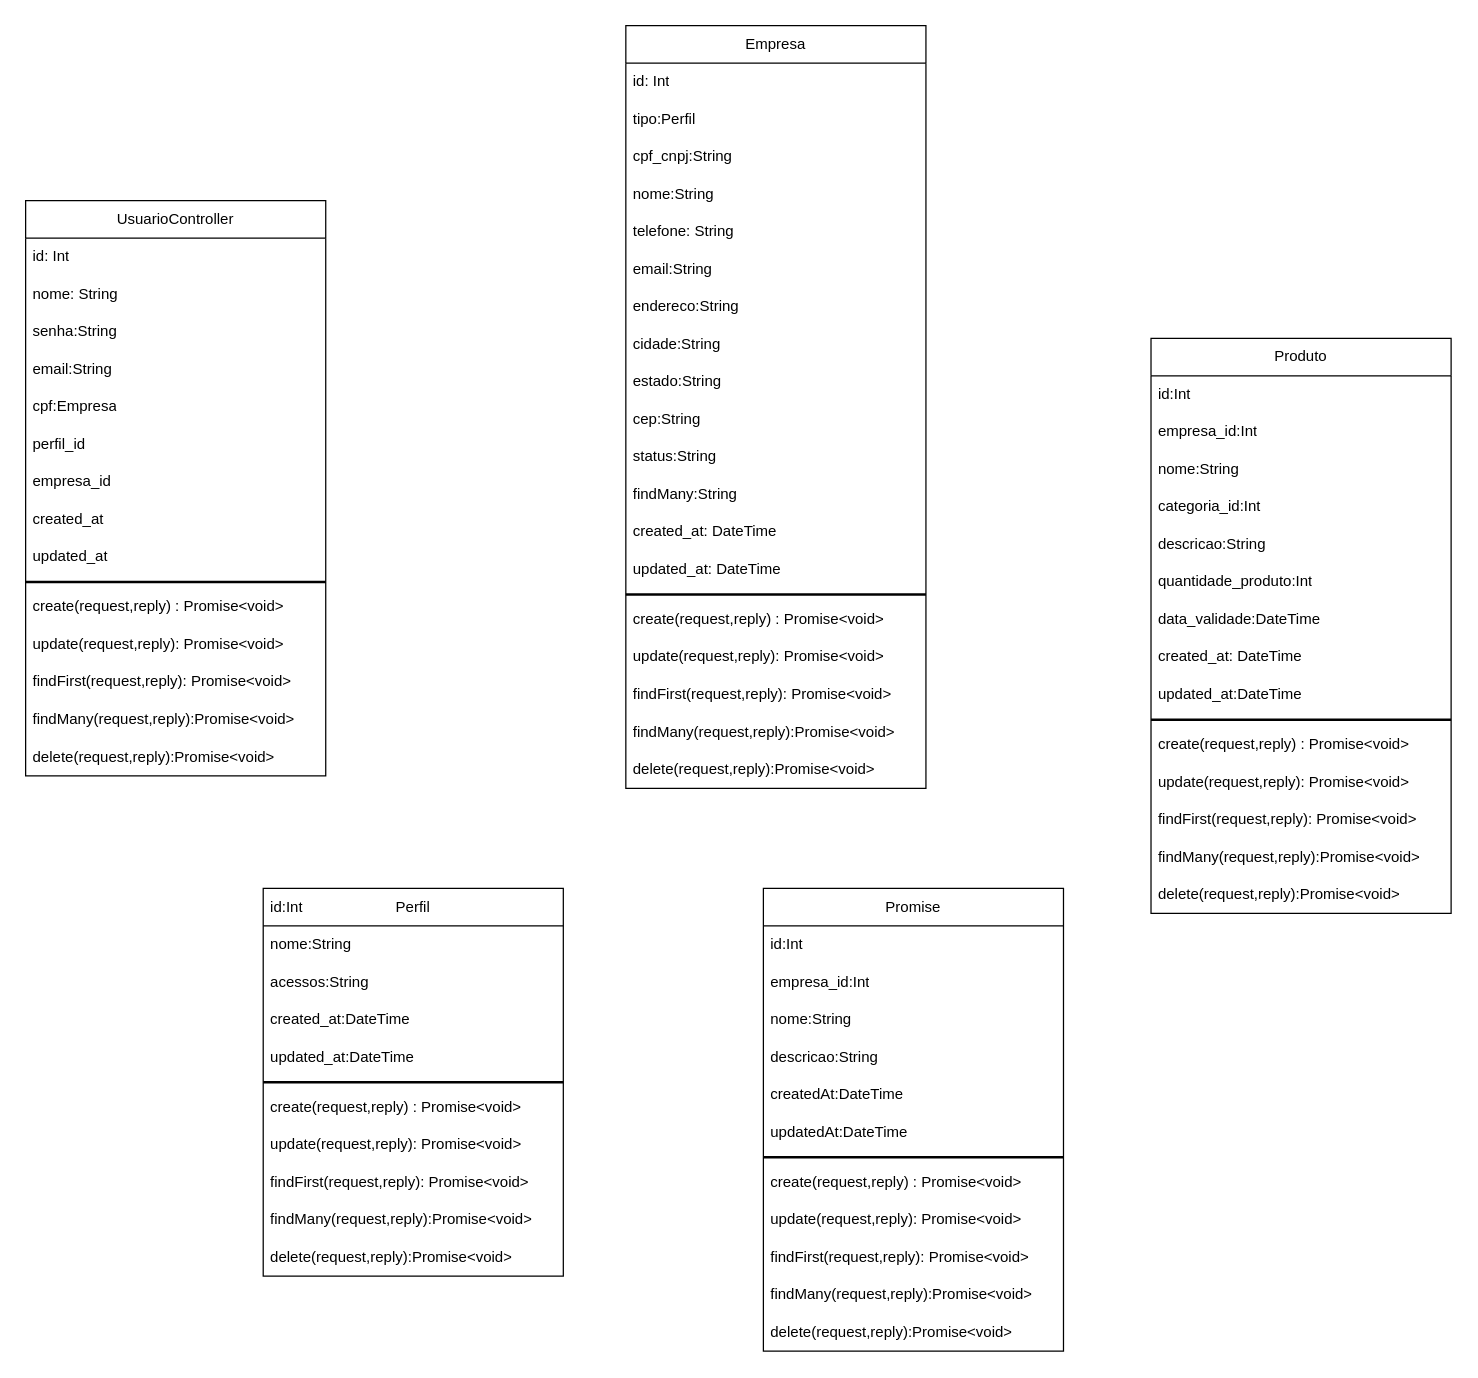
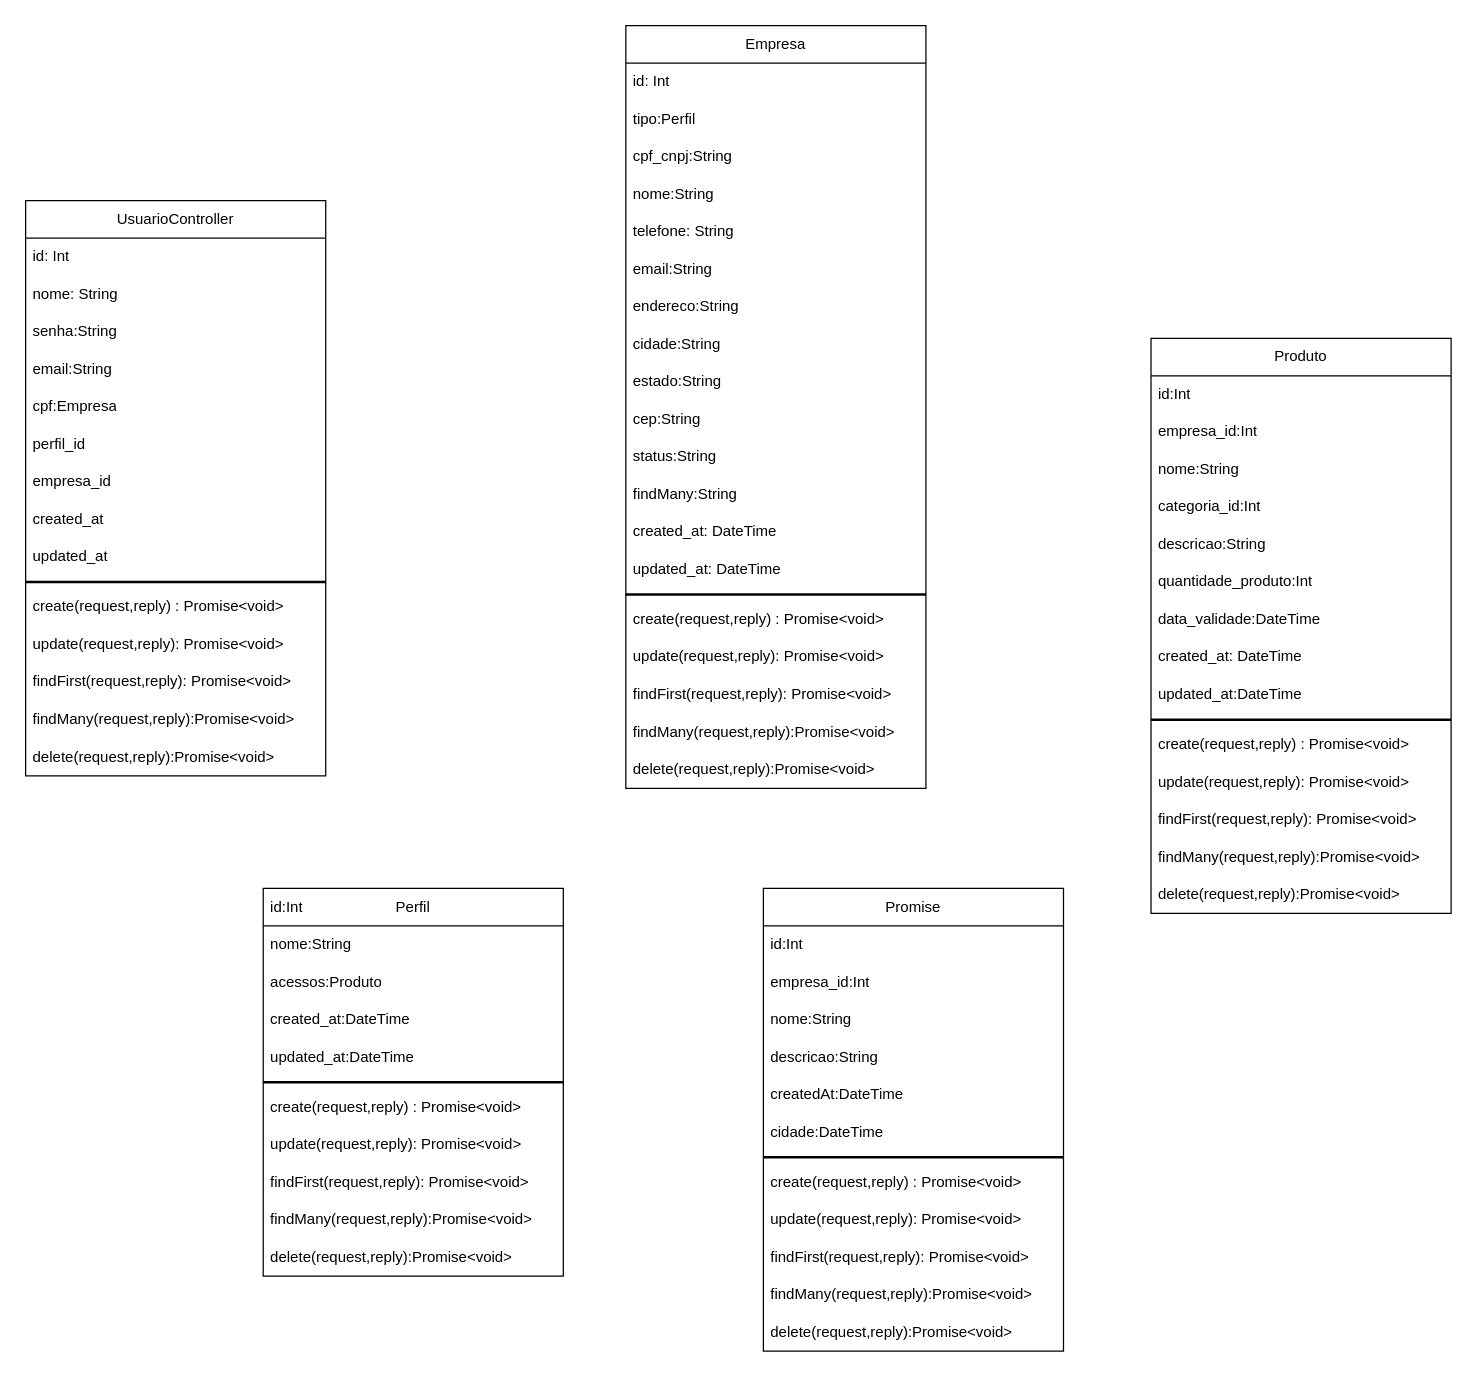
- <mxCell id="17" value="acessos:String" style="text;strokeColor=none;fillColor=none;align=left;verticalAlign=middle;spacingLeft=4;spacingRight=4;overflow=hidden;points=[[0,0.5],[1,0.5]];portConstraint=eastwest;rotatable=0;whiteSpace=wrap;html=1;fontSize=12;" vertex="1" parent="15"><mxGeometry y="60" width="240" height="30" as="geometry" /></mxCell>
+ <mxCell id="17" value="acessos:Produto" style="text;strokeColor=none;fillColor=none;align=left;verticalAlign=middle;spacingLeft=4;spacingRight=4;overflow=hidden;points=[[0,0.5],[1,0.5]];portConstraint=eastwest;rotatable=0;whiteSpace=wrap;html=1;fontSize=12;" vertex="1" parent="15"><mxGeometry y="60" width="240" height="30" as="geometry" /></mxCell>
- <mxCell id="8" value="updatedAt:DateTime" style="text;strokeColor=none;fillColor=none;align=left;verticalAlign=middle;spacingLeft=4;spacingRight=4;overflow=hidden;points=[[0,0.5],[1,0.5]];portConstraint=eastwest;rotatable=0;whiteSpace=wrap;html=1;fontSize=12;" vertex="1" parent="2"><mxGeometry y="180" width="240" height="30" as="geometry" /></mxCell>
+ <mxCell id="8" value="cidade:DateTime" style="text;strokeColor=none;fillColor=none;align=left;verticalAlign=middle;spacingLeft=4;spacingRight=4;overflow=hidden;points=[[0,0.5],[1,0.5]];portConstraint=eastwest;rotatable=0;whiteSpace=wrap;html=1;fontSize=12;" vertex="1" parent="2"><mxGeometry y="180" width="240" height="30" as="geometry" /></mxCell>
